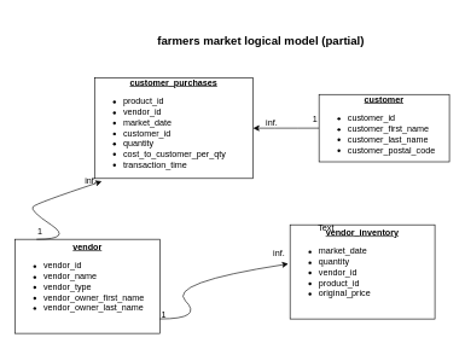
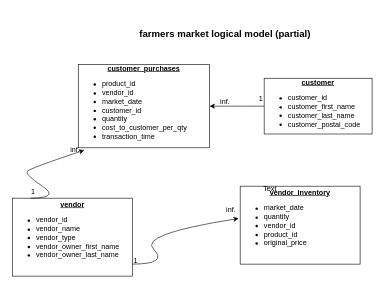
- <mxCell id="13" value="&lt;font style=&quot;font-size: 16px;&quot;&gt;&lt;b&gt;farmers market logical model (partial)&lt;/b&gt;&lt;/font&gt;" style="text;html=1;align=center;verticalAlign=middle;whiteSpace=wrap;rounded=0;" vertex="1" parent="1"><mxGeometry x="195" y="20" width="330" height="70" as="geometry" /></mxCell>
+ <mxCell id="13" value="&lt;font style=&quot;font-size: 16px;&quot;&gt;&lt;b&gt;farmers market logical model (partial)&lt;/b&gt;&lt;/font&gt;" style="text;html=1;align=center;verticalAlign=middle;whiteSpace=wrap;rounded=0;" vertex="1" parent="1"><mxGeometry x="210" y="20" width="330" height="70" as="geometry" /></mxCell>
